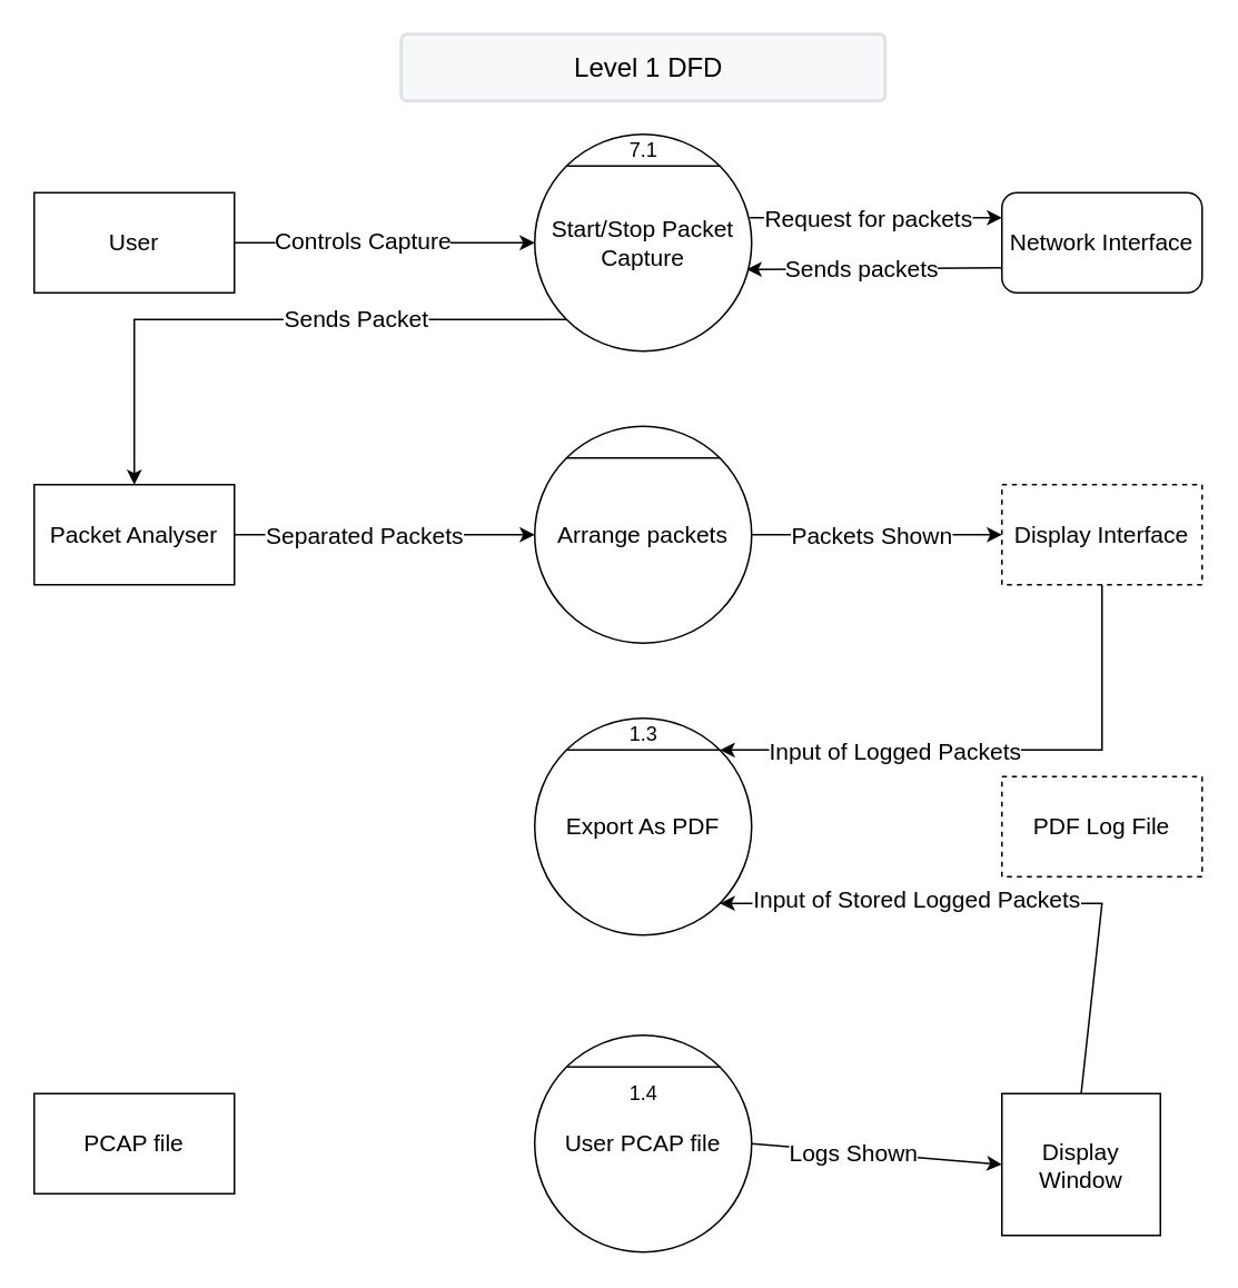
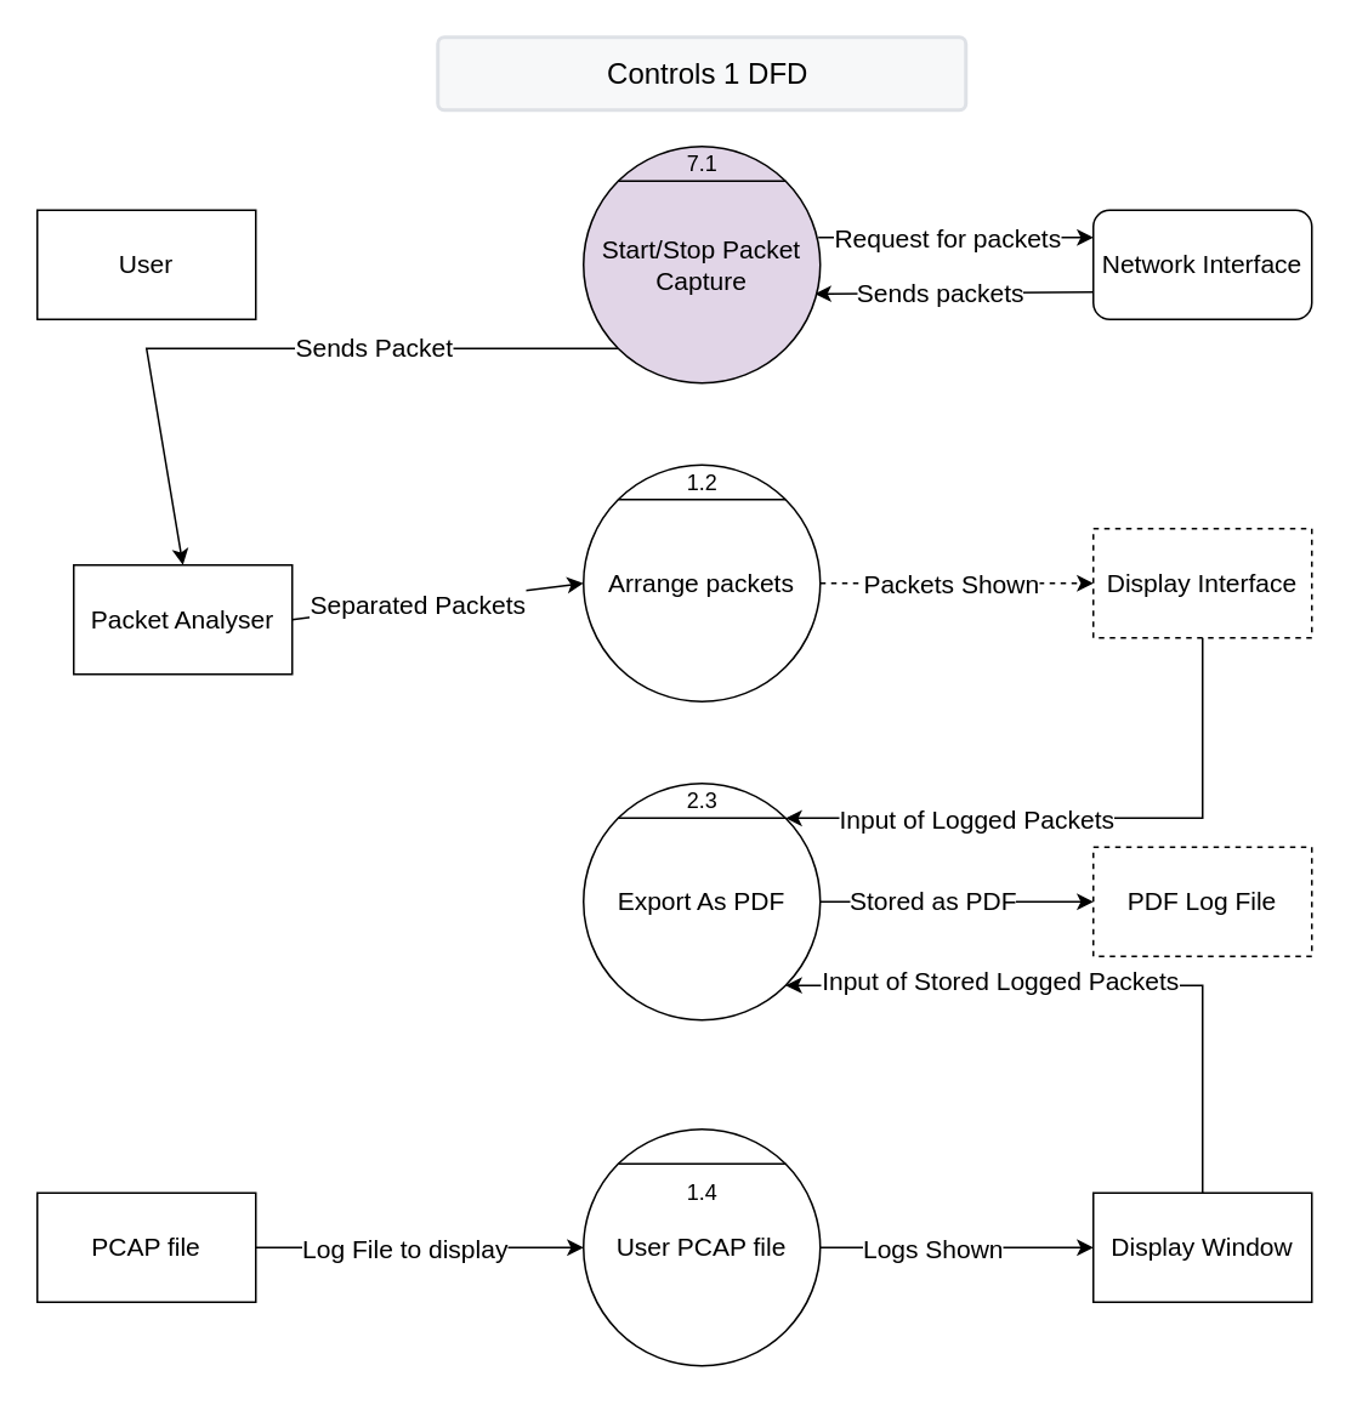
- <mxCell id="48" value="&lt;font style=&quot;font-size: 16px;&quot;&gt;Level 1 DFD&lt;/font&gt;" style="rounded=1;arcSize=9;fillColor=#F7F8F9;align=center;spacingLeft=5;strokeColor=#DEE1E6;html=1;strokeWidth=2;fontSize=12" parent="2" vertex="1"><mxGeometry x="220" width="290" height="40" as="geometry" /></mxCell>
+ <mxCell id="48" value="&lt;font style=&quot;font-size: 16px;&quot;&gt;Controls 1 DFD&lt;/font&gt;" style="rounded=1;arcSize=9;fillColor=#F7F8F9;align=center;spacingLeft=5;strokeColor=#DEE1E6;html=1;strokeWidth=2;fontSize=12" parent="2" vertex="1"><mxGeometry x="220" width="290" height="40" as="geometry" /></mxCell>
- <mxCell id="5" value="" style="endArrow=classic;html=1;rounded=0;exitX=1;exitY=0.5;exitDx=0;exitDy=0;entryX=0;entryY=0.5;entryDx=0;entryDy=0;" parent="2" source="3" target="15" edge="1"><mxGeometry width="50" height="50" relative="1" as="geometry"><mxPoint x="340" y="355" as="sourcePoint" /><mxPoint x="390" y="305" as="targetPoint" /></mxGeometry></mxCell>
- <mxCell id="6" value="&lt;font style=&quot;font-size: 14px;&quot;&gt;Controls Capture&lt;/font&gt;" style="edgeLabel;html=1;align=center;verticalAlign=middle;resizable=0;points=[];" parent="5" vertex="1" connectable="0"><mxGeometry x="-0.157" y="2" relative="1" as="geometry"><mxPoint as="offset" /></mxGeometry></mxCell>
- <mxCell id="15" value="&lt;font style=&quot;font-size: 14px;&quot;&gt;Start/Stop Packet Capture&lt;/font&gt;" style="ellipse;whiteSpace=wrap;html=1;aspect=fixed;container=1;" parent="14" vertex="1"><mxGeometry width="130" height="130" as="geometry" /></mxCell>
+ <mxCell id="15" value="&lt;font style=&quot;font-size: 14px;&quot;&gt;Start/Stop Packet Capture&lt;/font&gt;" style="ellipse;whiteSpace=wrap;html=1;aspect=fixed;container=1;fillColor=#e1d5e7;" parent="14" vertex="1"><mxGeometry width="130" height="130" as="geometry" /></mxCell>
+ <mxCell id="21" value="1.2" style="text;html=1;align=center;verticalAlign=middle;whiteSpace=wrap;rounded=0;" parent="18" vertex="1"><mxGeometry x="37.5" width="55" height="20" as="geometry" /></mxCell>
- <mxCell id="13" value="&lt;span style=&quot;font-size: 14px;&quot;&gt;Packet Analyser&lt;/span&gt;" style="rounded=0;whiteSpace=wrap;html=1;" parent="2" vertex="1"><mxGeometry y="270" width="120" height="60" as="geometry" /></mxCell>
+ <mxCell id="13" value="&lt;span style=&quot;font-size: 14px;&quot;&gt;Packet Analyser&lt;/span&gt;" style="rounded=0;whiteSpace=wrap;html=1;" parent="2" vertex="1"><mxGeometry x="20" y="290" width="120" height="60" as="geometry" /></mxCell>
- <mxCell id="24" value="" style="endArrow=classic;html=1;rounded=0;exitX=1;exitY=0.5;exitDx=0;exitDy=0;entryX=0;entryY=0.5;entryDx=0;entryDy=0;" parent="2" source="19" target="26" edge="1"><mxGeometry width="50" height="50" relative="1" as="geometry"><mxPoint x="130" y="310" as="sourcePoint" /><mxPoint x="550" y="305" as="targetPoint" /></mxGeometry></mxCell>
+ <mxCell id="24" value="" style="endArrow=classic;html=1;rounded=0;exitX=1;exitY=0.5;exitDx=0;exitDy=0;entryX=0;entryY=0.5;entryDx=0;entryDy=0;dashed=1;" parent="2" source="19" target="26" edge="1"><mxGeometry width="50" height="50" relative="1" as="geometry"><mxPoint x="130" y="310" as="sourcePoint" /><mxPoint x="550" y="305" as="targetPoint" /></mxGeometry></mxCell>
- <mxCell id="37" value="1.3" style="text;html=1;align=center;verticalAlign=middle;whiteSpace=wrap;rounded=0;" parent="34" vertex="1"><mxGeometry x="37.5" width="55" height="20" as="geometry" /></mxCell>
+ <mxCell id="37" value="2.3" style="text;html=1;align=center;verticalAlign=middle;whiteSpace=wrap;rounded=0;" parent="34" vertex="1"><mxGeometry x="37.5" width="55" height="20" as="geometry" /></mxCell>
+ <mxCell id="46" value="" style="endArrow=classic;html=1;rounded=0;exitX=1;exitY=0.5;exitDx=0;exitDy=0;entryX=0;entryY=0.5;entryDx=0;entryDy=0;" parent="2" source="35" target="45" edge="1"><mxGeometry width="50" height="50" relative="1" as="geometry"><mxPoint x="440" y="675" as="sourcePoint" /><mxPoint x="590" y="675" as="targetPoint" /></mxGeometry></mxCell>
+ <mxCell id="47" value="&lt;font style=&quot;font-size: 14px;&quot;&gt;Stored as PDF&lt;/font&gt;" style="edgeLabel;html=1;align=center;verticalAlign=middle;resizable=0;points=[];" parent="46" vertex="1" connectable="0"><mxGeometry x="-0.189" y="1" relative="1" as="geometry"><mxPoint as="offset" /></mxGeometry></mxCell>
+ <mxCell id="32" value="" style="endArrow=classic;html=1;rounded=0;exitX=1;exitY=0.5;exitDx=0;exitDy=0;entryX=0;entryY=0.5;entryDx=0;entryDy=0;" parent="2" source="31" target="28" edge="1"><mxGeometry width="50" height="50" relative="1" as="geometry"><mxPoint x="130" y="310" as="sourcePoint" /><mxPoint x="310" y="310" as="targetPoint" /></mxGeometry></mxCell>
+ <mxCell id="33" value="&lt;font style=&quot;font-size: 14px;&quot;&gt;Log File to display&lt;/font&gt;" style="edgeLabel;html=1;align=center;verticalAlign=middle;resizable=0;points=[];" parent="32" vertex="1" connectable="0"><mxGeometry x="-0.296" y="1" relative="1" as="geometry"><mxPoint x="18" y="1" as="offset" /></mxGeometry></mxCell>
- <mxCell id="38" value="&lt;span style=&quot;font-size: 14px;&quot;&gt;Display Window&lt;/span&gt;" style="rounded=0;whiteSpace=wrap;html=1;" parent="2" vertex="1"><mxGeometry x="580" y="635" width="95" height="85" as="geometry" /></mxCell>
+ <mxCell id="38" value="&lt;span style=&quot;font-size: 14px;&quot;&gt;Display Window&lt;/span&gt;" style="rounded=0;whiteSpace=wrap;html=1;" parent="2" vertex="1"><mxGeometry x="580" y="635" width="120" height="60" as="geometry" /></mxCell>
